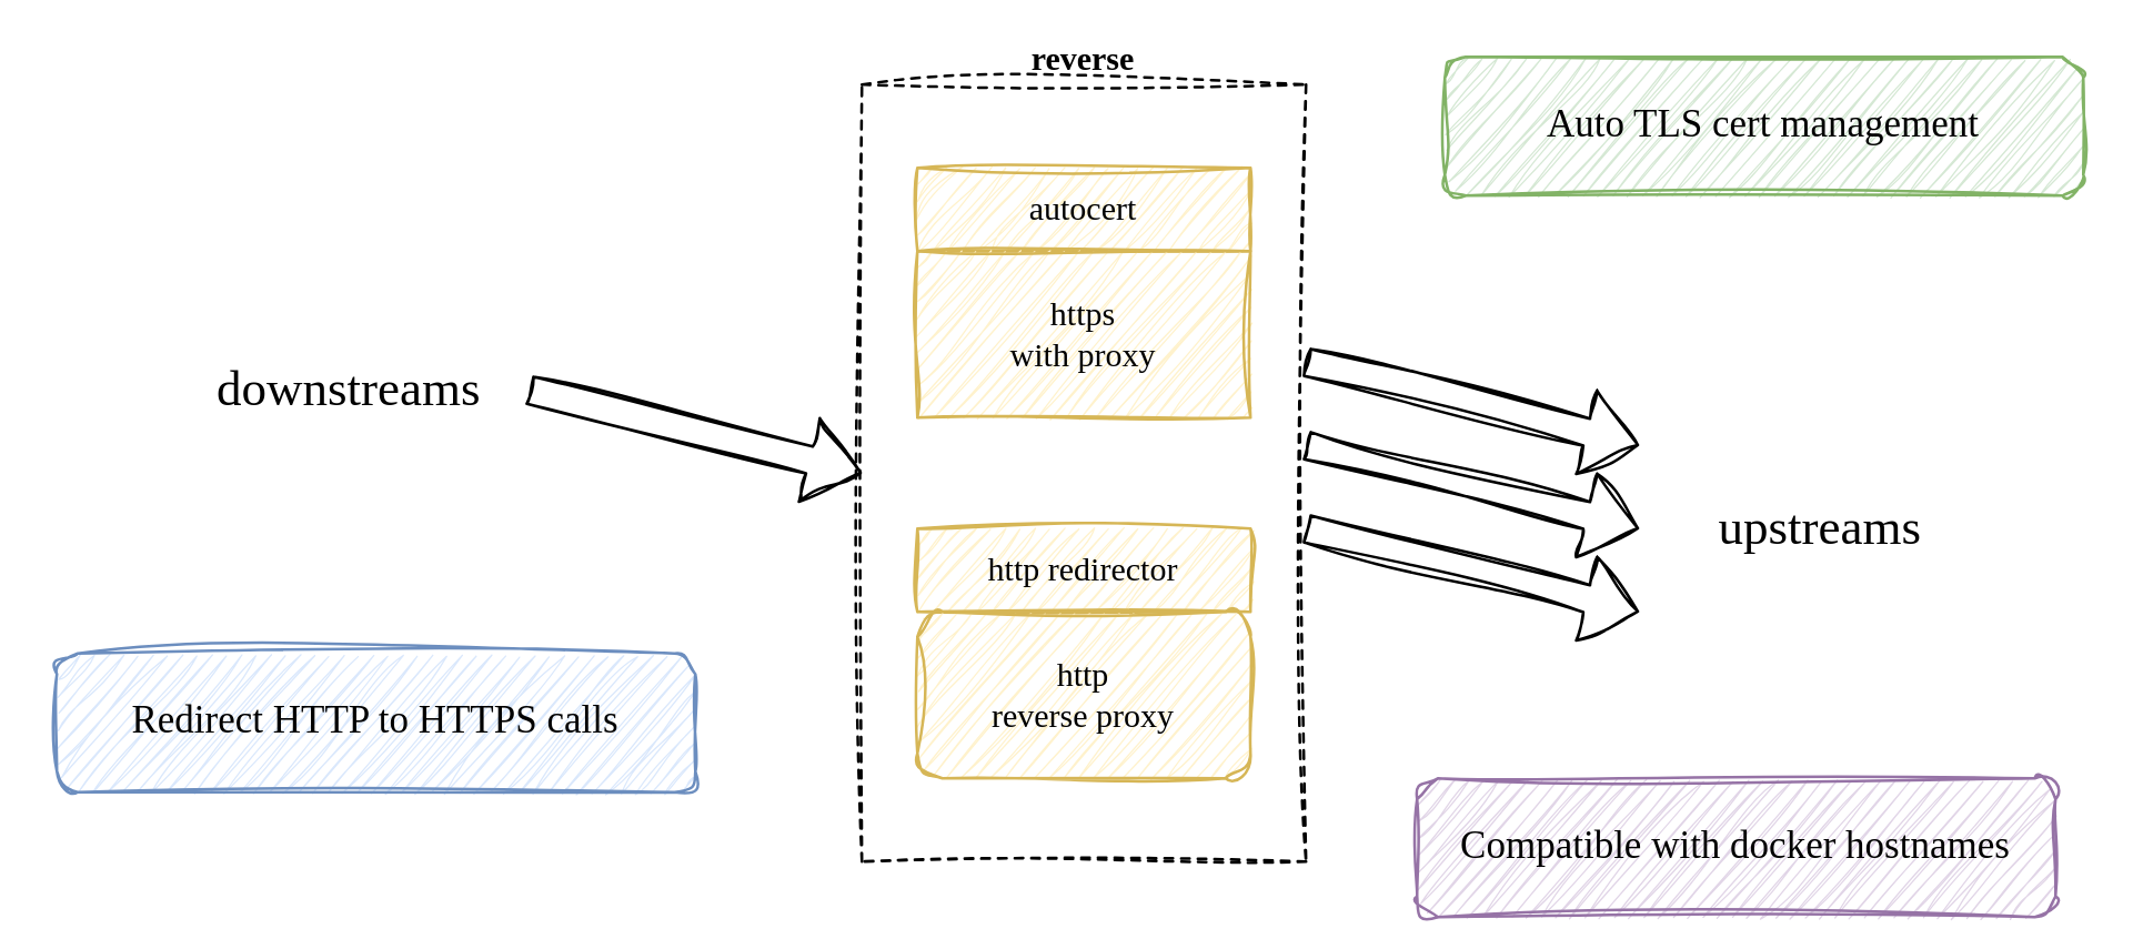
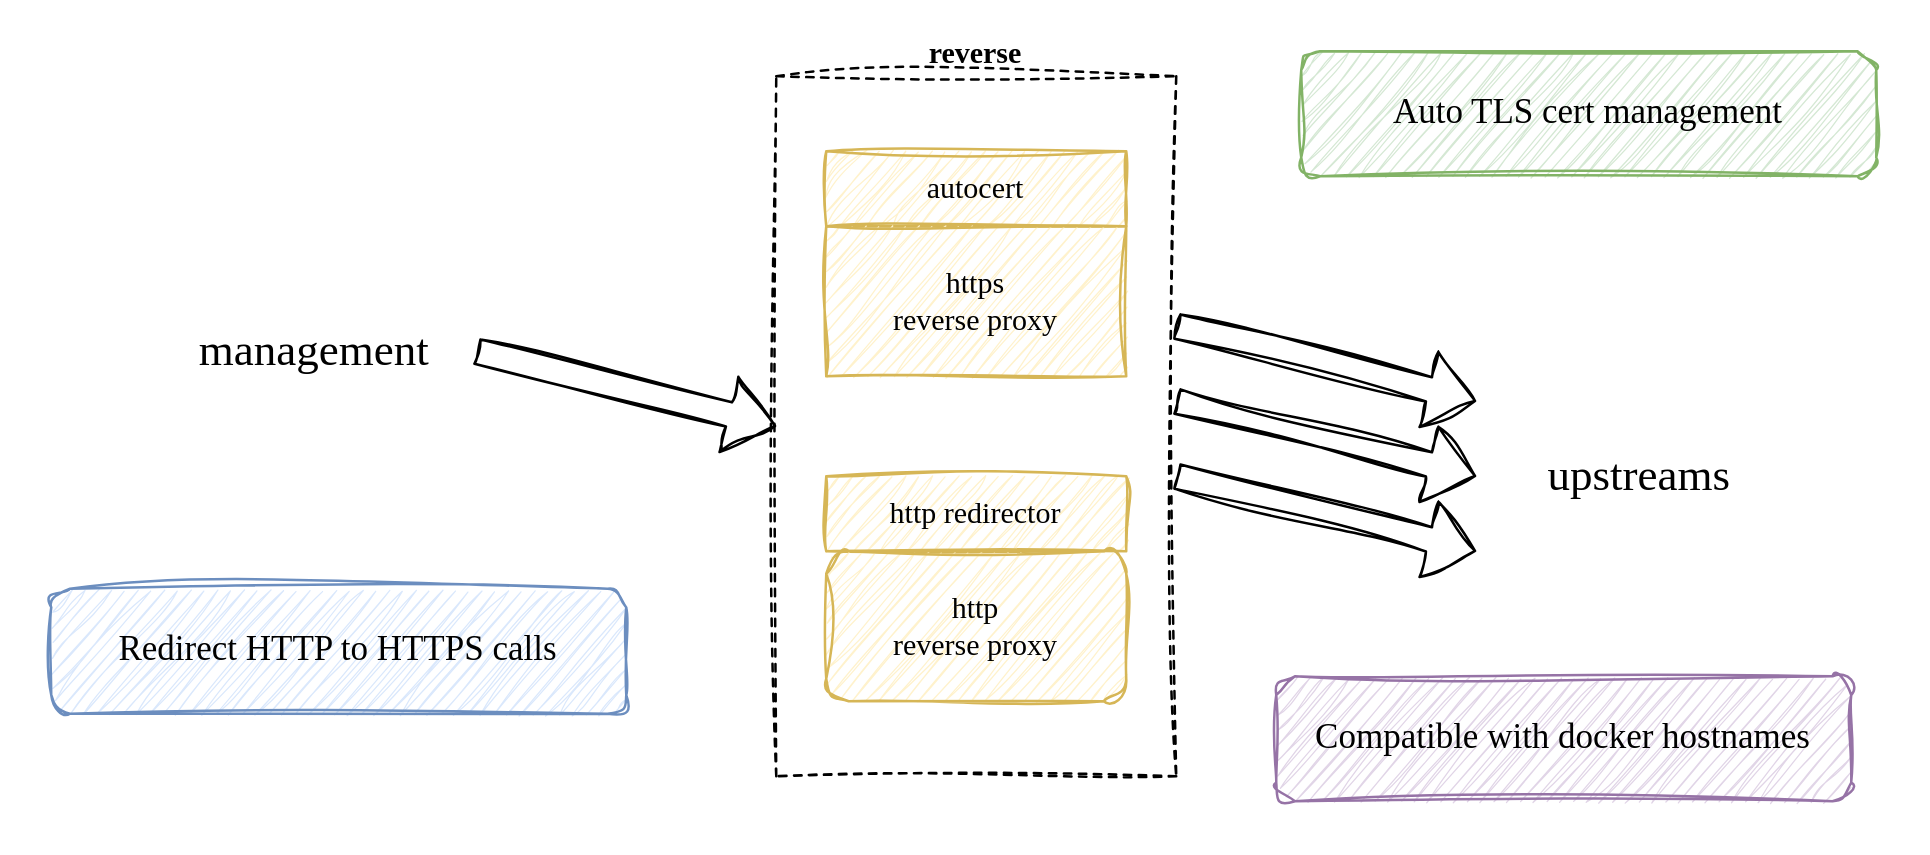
- <mxCell id="5" value="&lt;div&gt;https&lt;/div&gt;&lt;div&gt;with proxy&lt;/div&gt;" style="rounded=0;whiteSpace=wrap;html=1;sketch=1;hachureGap=4;jiggle=2;curveFitting=1;fontFamily=Architects Daughter;fontSource=https%3A%2F%2Ffonts.googleapis.com%2Fcss%3Ffamily%3DArchitects%2BDaughter;fillColor=#fff2cc;strokeColor=#d6b656;" vertex="1" parent="3"><mxGeometry y="30" width="120" height="60" as="geometry" /></mxCell>
+ <mxCell id="5" value="&lt;div&gt;https&lt;/div&gt;&lt;div&gt;reverse proxy&lt;/div&gt;" style="rounded=0;whiteSpace=wrap;html=1;sketch=1;hachureGap=4;jiggle=2;curveFitting=1;fontFamily=Architects Daughter;fontSource=https%3A%2F%2Ffonts.googleapis.com%2Fcss%3Ffamily%3DArchitects%2BDaughter;fillColor=#fff2cc;strokeColor=#d6b656;" vertex="1" parent="3"><mxGeometry y="30" width="120" height="60" as="geometry" /></mxCell>
- <mxCell id="15" value="downstreams" style="text;html=1;align=center;verticalAlign=middle;resizable=0;points=[];autosize=1;strokeColor=none;fillColor=none;fontFamily=Architects Daughter;fontSource=https%3A%2F%2Ffonts.googleapis.com%2Fcss%3Ffamily%3DArchitects%2BDaughter;fontSize=18;" vertex="1" parent="1"><mxGeometry x="60" y="120" width="130" height="40" as="geometry" /></mxCell>
+ <mxCell id="15" value="management" style="text;html=1;align=center;verticalAlign=middle;resizable=0;points=[];autosize=1;strokeColor=none;fillColor=none;fontFamily=Architects Daughter;fontSource=https%3A%2F%2Ffonts.googleapis.com%2Fcss%3Ffamily%3DArchitects%2BDaughter;fontSize=18;" vertex="1" parent="1"><mxGeometry x="60" y="120" width="130" height="40" as="geometry" /></mxCell>
- <mxCell id="19" value="Compatible with docker hostnames" style="rounded=1;whiteSpace=wrap;html=1;sketch=1;hachureGap=4;jiggle=2;curveFitting=1;fontFamily=Architects Daughter;fontSource=https%3A%2F%2Ffonts.googleapis.com%2Fcss%3Ffamily%3DArchitects%2BDaughter;fillColor=#e1d5e7;strokeColor=#9673a6;fontSize=14;" vertex="1" parent="1"><mxGeometry x="510" y="280" width="230" height="50" as="geometry" /></mxCell>
+ <mxCell id="19" value="Compatible with docker hostnames" style="rounded=1;whiteSpace=wrap;html=1;sketch=1;hachureGap=4;jiggle=2;curveFitting=1;fontFamily=Architects Daughter;fontSource=https%3A%2F%2Ffonts.googleapis.com%2Fcss%3Ffamily%3DArchitects%2BDaughter;fillColor=#e1d5e7;strokeColor=#9673a6;fontSize=14;" vertex="1" parent="1"><mxGeometry x="510" y="270" width="230" height="50" as="geometry" /></mxCell>
